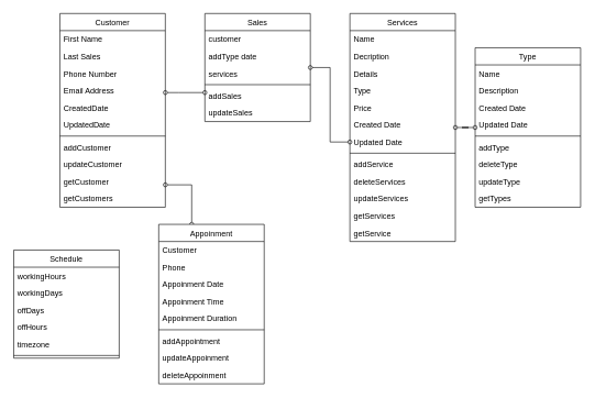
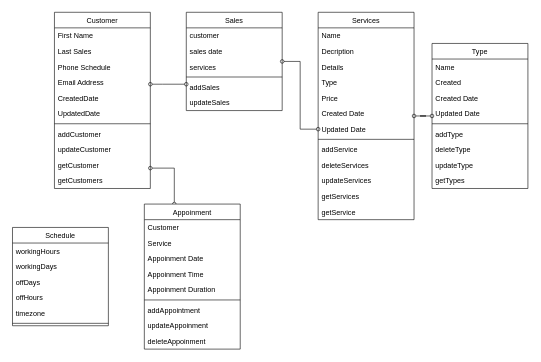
- <mxCell id="33" value="addType date" style="text;align=left;verticalAlign=top;spacingLeft=4;spacingRight=4;overflow=hidden;rotatable=0;points=[[0,0.5],[1,0.5]];portConstraint=eastwest;rounded=0;shadow=0;html=0;" parent="31" vertex="1"><mxGeometry y="52" width="160" height="26" as="geometry" /></mxCell>
+ <mxCell id="33" value="sales date" style="text;align=left;verticalAlign=top;spacingLeft=4;spacingRight=4;overflow=hidden;rotatable=0;points=[[0,0.5],[1,0.5]];portConstraint=eastwest;rounded=0;shadow=0;html=0;" parent="31" vertex="1"><mxGeometry y="52" width="160" height="26" as="geometry" /></mxCell>
- <mxCell id="7" value="Phone Number" style="text;align=left;verticalAlign=top;spacingLeft=4;spacingRight=4;overflow=hidden;rotatable=0;points=[[0,0.5],[1,0.5]];portConstraint=eastwest;rounded=0;shadow=0;html=0;" parent="4" vertex="1"><mxGeometry y="78" width="160" height="26" as="geometry" /></mxCell>
+ <mxCell id="7" value="Phone Schedule" style="text;align=left;verticalAlign=top;spacingLeft=4;spacingRight=4;overflow=hidden;rotatable=0;points=[[0,0.5],[1,0.5]];portConstraint=eastwest;rounded=0;shadow=0;html=0;" parent="4" vertex="1"><mxGeometry y="78" width="160" height="26" as="geometry" /></mxCell>
- <mxCell id="58" value="Description" style="text;align=left;verticalAlign=top;spacingLeft=4;spacingRight=4;overflow=hidden;rotatable=0;points=[[0,0.5],[1,0.5]];portConstraint=eastwest;rounded=0;shadow=0;html=0;" vertex="1" parent="56"><mxGeometry y="52" width="160" height="26" as="geometry" /></mxCell>
+ <mxCell id="58" value="Created" style="text;align=left;verticalAlign=top;spacingLeft=4;spacingRight=4;overflow=hidden;rotatable=0;points=[[0,0.5],[1,0.5]];portConstraint=eastwest;rounded=0;shadow=0;html=0;" vertex="1" parent="56"><mxGeometry y="52" width="160" height="26" as="geometry" /></mxCell>
- <mxCell id="40" value="Phone" style="text;align=left;verticalAlign=top;spacingLeft=4;spacingRight=4;overflow=hidden;rotatable=0;points=[[0,0.5],[1,0.5]];portConstraint=eastwest;rounded=0;shadow=0;html=0;" parent="38" vertex="1"><mxGeometry y="52" width="160" height="26" as="geometry" /></mxCell>
+ <mxCell id="40" value="Service" style="text;align=left;verticalAlign=top;spacingLeft=4;spacingRight=4;overflow=hidden;rotatable=0;points=[[0,0.5],[1,0.5]];portConstraint=eastwest;rounded=0;shadow=0;html=0;" parent="38" vertex="1"><mxGeometry y="52" width="160" height="26" as="geometry" /></mxCell>
